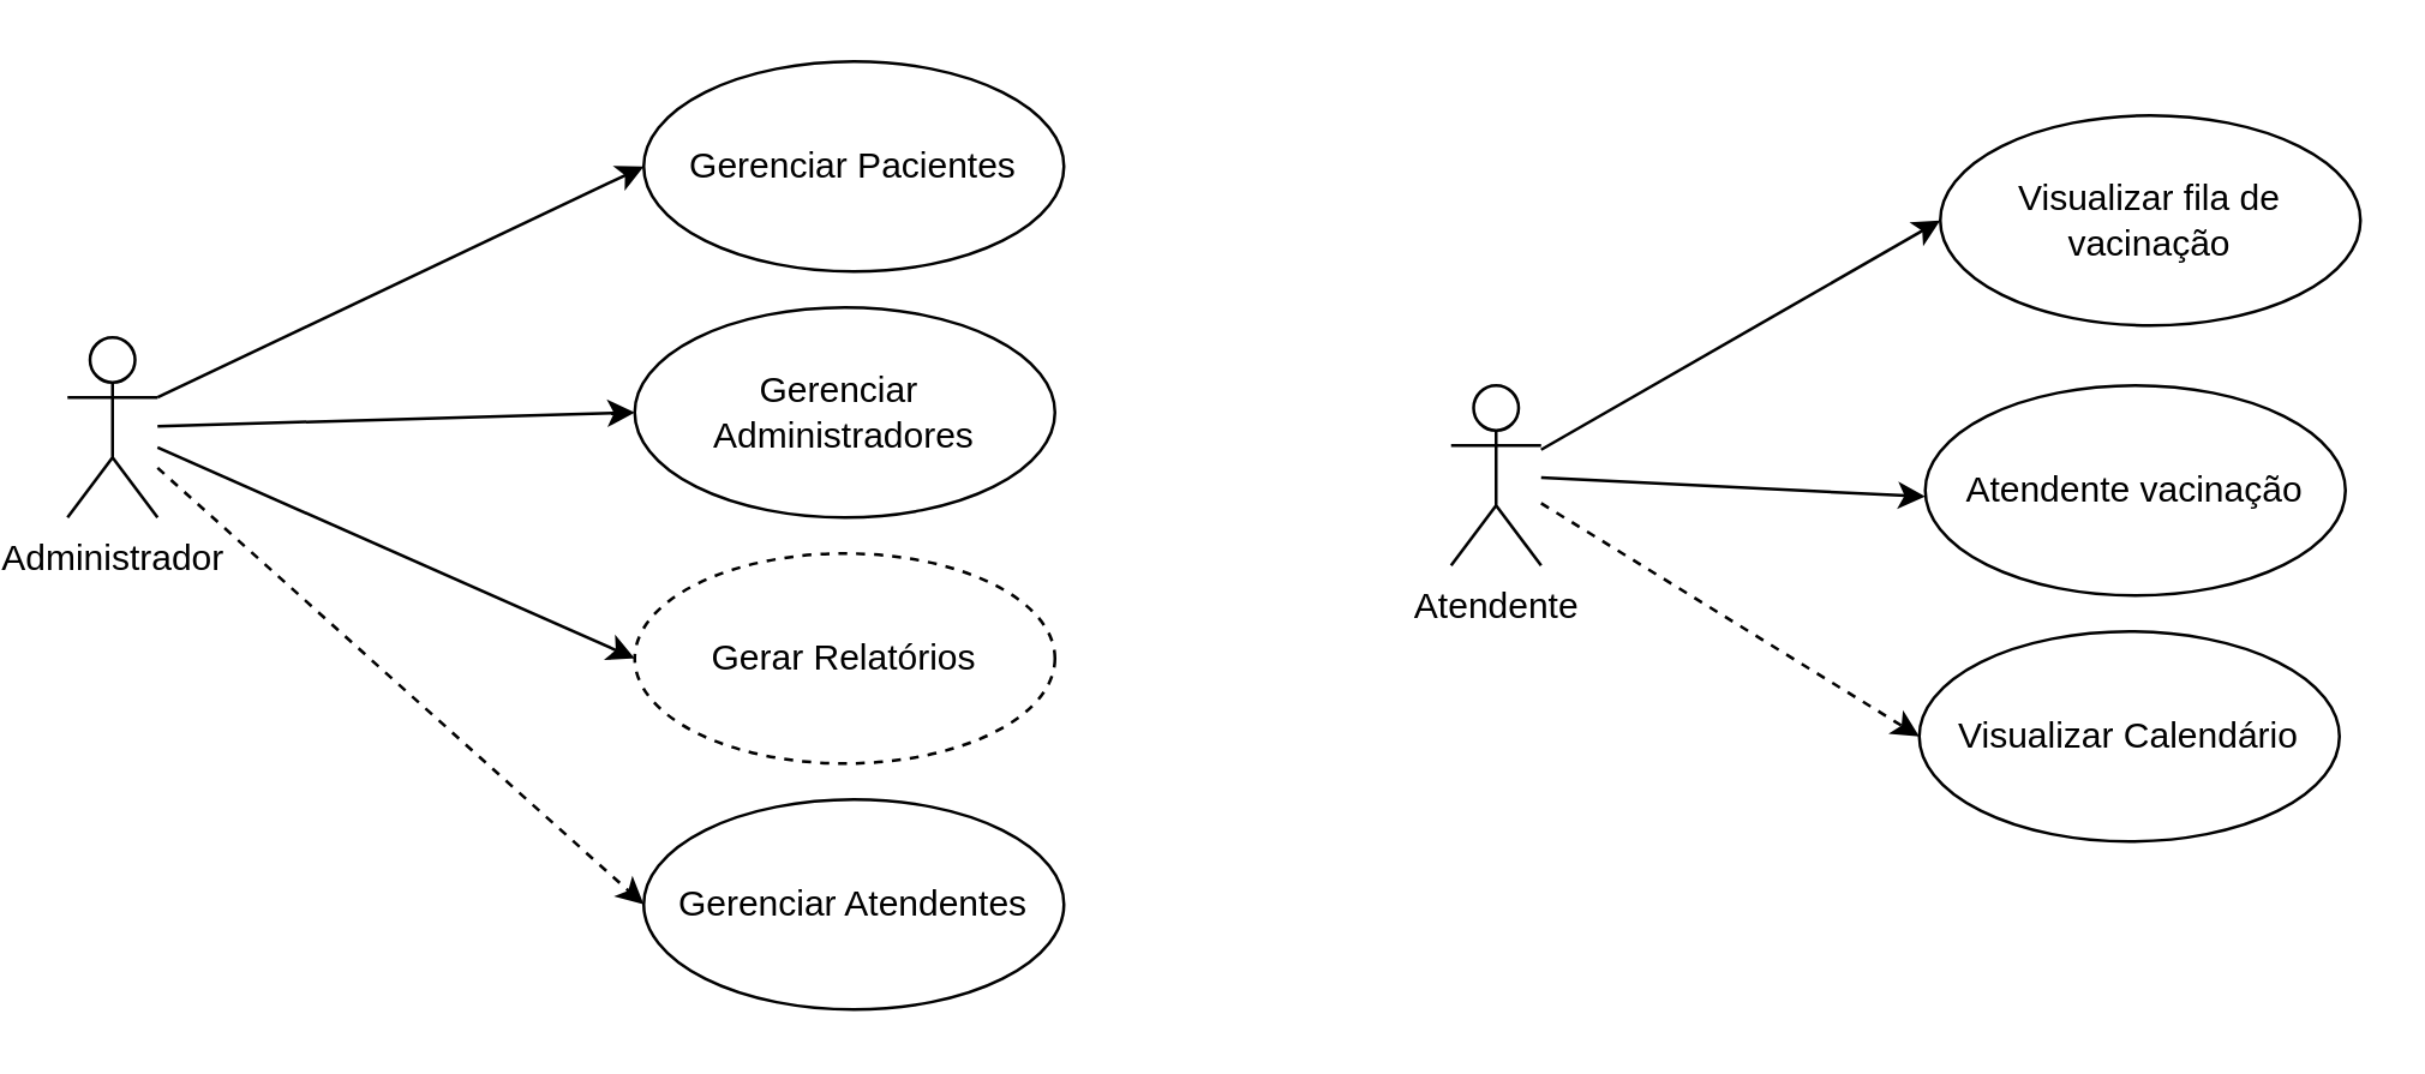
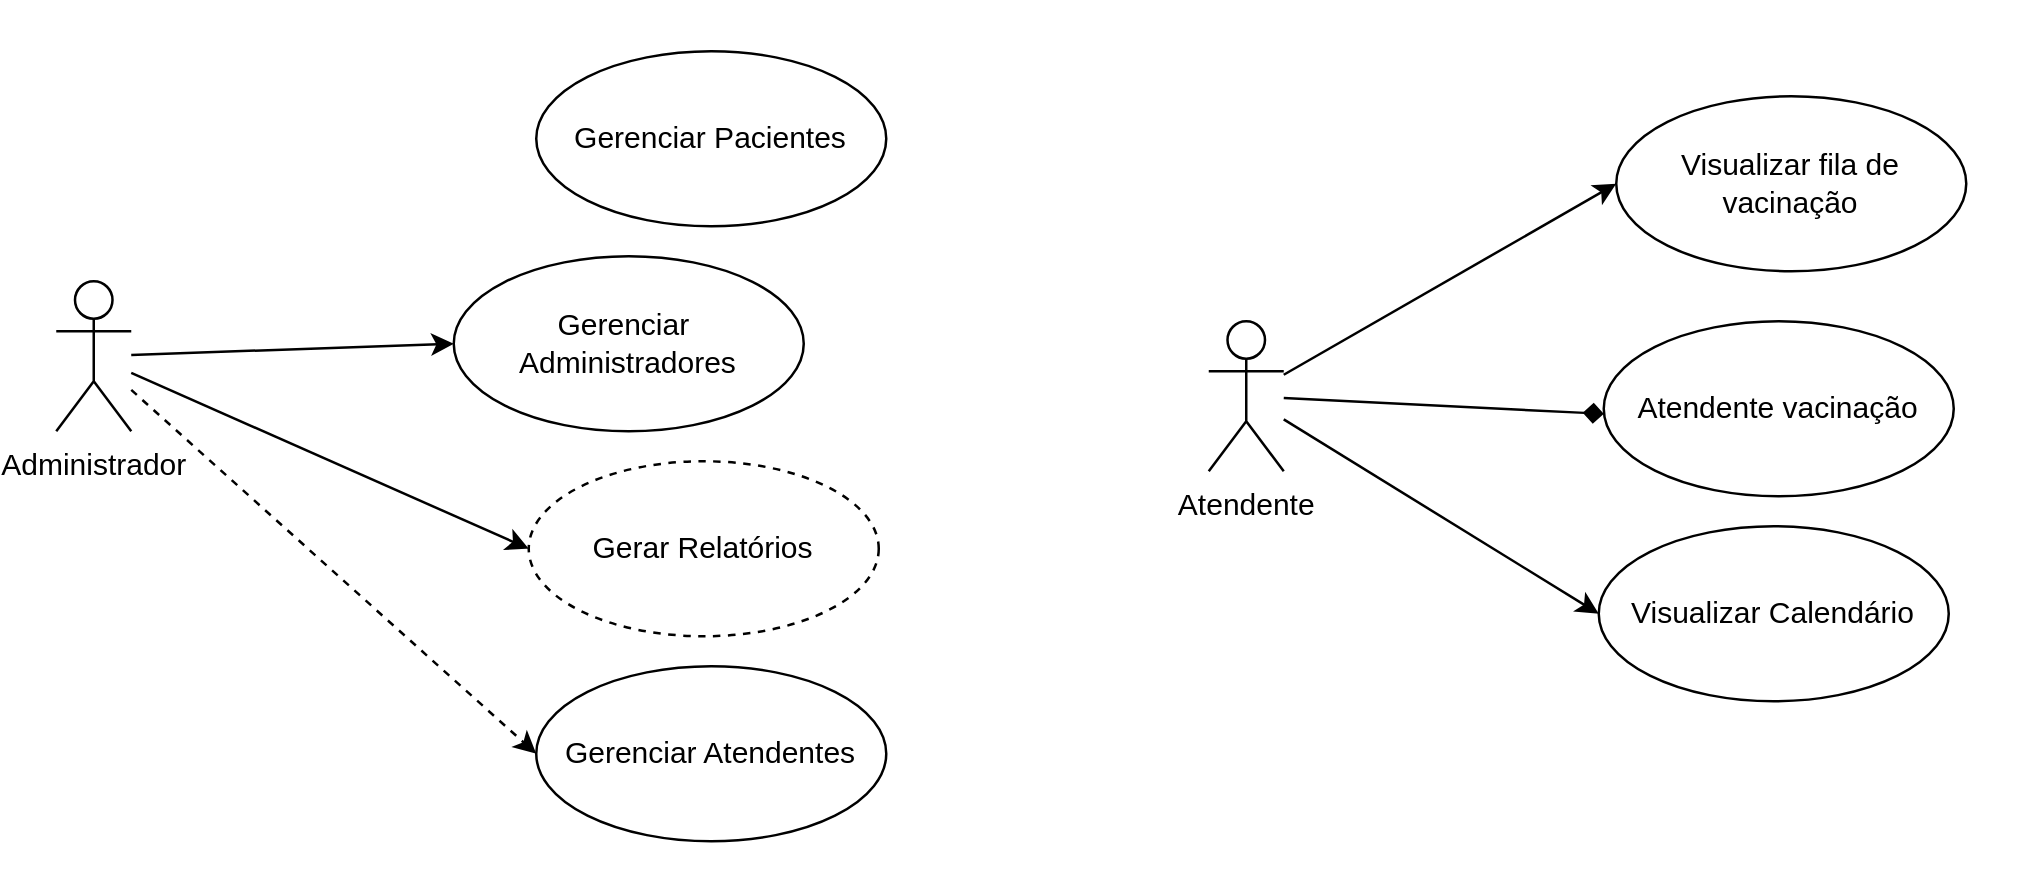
- <mxCell id="15" value="" style="endArrow=classic;html=1;exitX=1;exitY=0.333;exitDx=0;exitDy=0;exitPerimeter=0;entryX=0;entryY=0.5;entryDx=0;entryDy=0;" parent="1" source="2" target="5" edge="1"><mxGeometry width="50" height="50" relative="1" as="geometry"><mxPoint x="460" y="265" as="sourcePoint" /><mxPoint x="212" y="-12" as="targetPoint" /></mxGeometry></mxCell>
- <mxCell id="4" value="Gerenciar&amp;nbsp; Administradores" style="ellipse;whiteSpace=wrap;html=1;" parent="1" vertex="1"><mxGeometry x="209" y="102" width="140" height="70" as="geometry" /></mxCell>
+ <mxCell id="4" value="Gerenciar&amp;nbsp; Administradores" style="ellipse;whiteSpace=wrap;html=1;" parent="1" vertex="1"><mxGeometry x="179" y="102" width="140" height="70" as="geometry" /></mxCell>
- <mxCell id="13" value="" style="endArrow=classic;html=1;entryX=0;entryY=0.529;entryDx=0;entryDy=0;entryPerimeter=0;" parent="1" source="14" target="8" edge="1"><mxGeometry width="50" height="50" relative="1" as="geometry"><mxPoint x="557" y="220" as="sourcePoint" /><mxPoint x="607" y="170" as="targetPoint" /></mxGeometry></mxCell>
+ <mxCell id="13" value="" style="endArrow=diamond;html=1;entryX=0;entryY=0.529;entryDx=0;entryDy=0;entryPerimeter=0;" parent="1" source="14" target="8" edge="1"><mxGeometry width="50" height="50" relative="1" as="geometry"><mxPoint x="557" y="220" as="sourcePoint" /><mxPoint x="607" y="170" as="targetPoint" /></mxGeometry></mxCell>
- <mxCell id="17" value="" style="endArrow=classic;html=1;entryX=0;entryY=0.5;entryDx=0;entryDy=0;dashed=1;" parent="1" source="14" target="16" edge="1"><mxGeometry width="50" height="50" relative="1" as="geometry"><mxPoint x="515" y="160" as="sourcePoint" /><mxPoint x="940" y="184" as="targetPoint" /></mxGeometry></mxCell>
+ <mxCell id="17" value="" style="endArrow=classic;html=1;entryX=0;entryY=0.5;entryDx=0;entryDy=0;" parent="1" source="14" target="16" edge="1"><mxGeometry width="50" height="50" relative="1" as="geometry"><mxPoint x="515" y="160" as="sourcePoint" /><mxPoint x="940" y="184" as="targetPoint" /></mxGeometry></mxCell>
